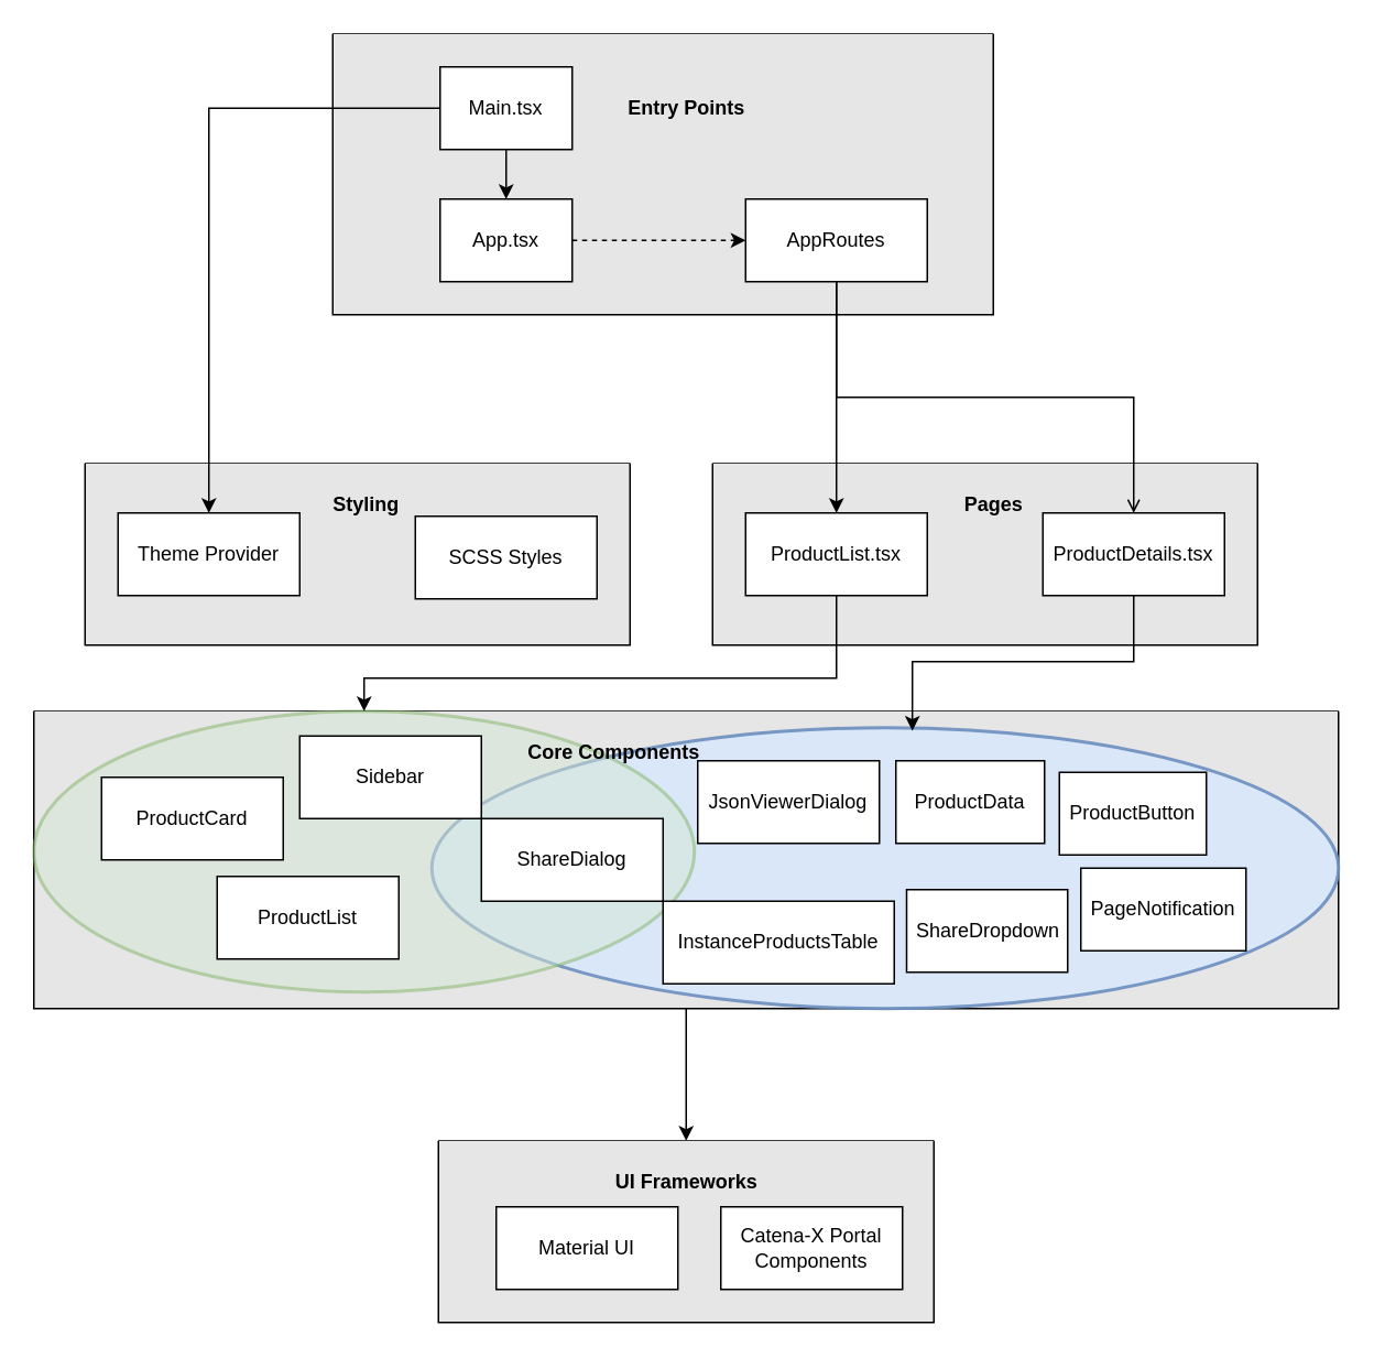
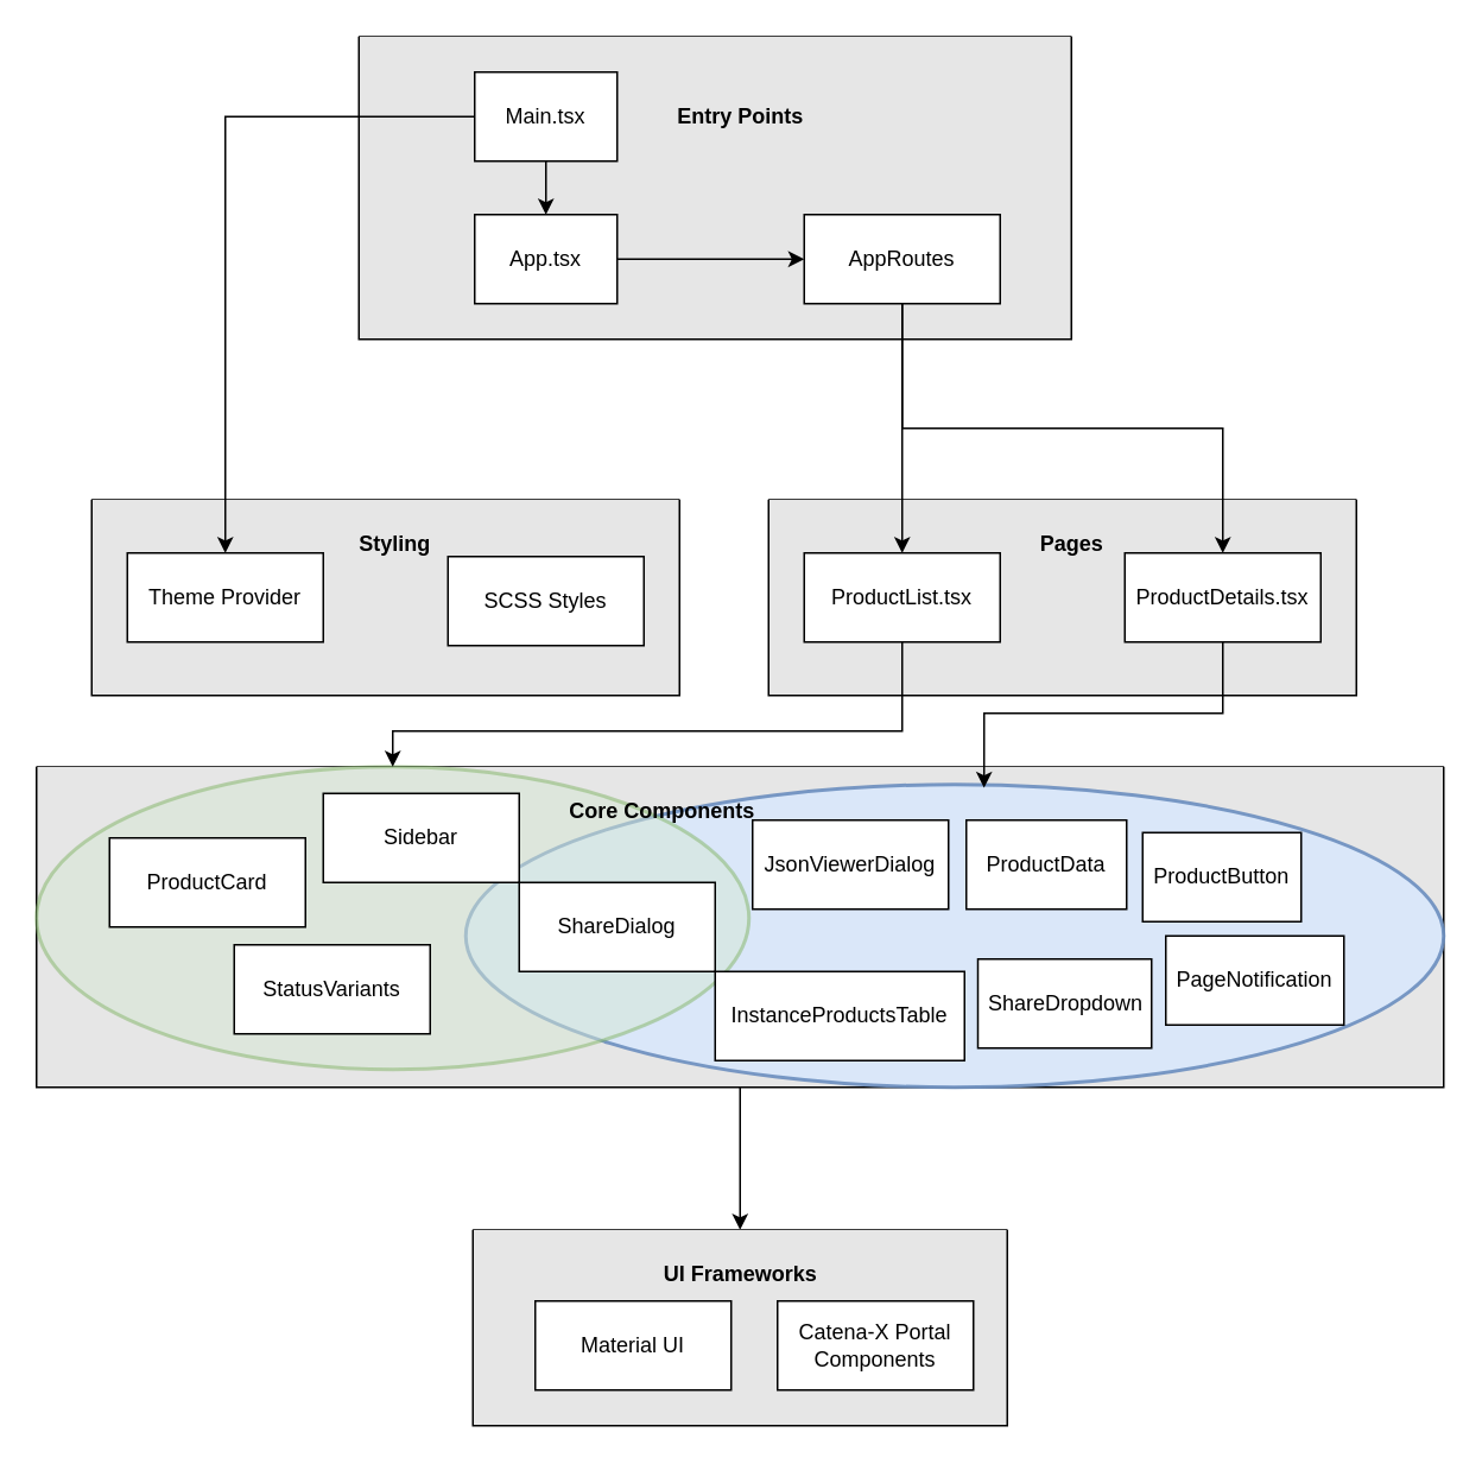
- <mxCell id="26" style="edgeStyle=orthogonalEdgeStyle;rounded=0;orthogonalLoop=1;jettySize=auto;html=1;entryX=0;entryY=0.5;entryDx=0;entryDy=0;dashed=1;" edge="1" parent="25" source="27" target="28"><mxGeometry relative="1" as="geometry" /></mxCell>
+ <mxCell id="26" style="edgeStyle=orthogonalEdgeStyle;rounded=0;orthogonalLoop=1;jettySize=auto;html=1;entryX=0;entryY=0.5;entryDx=0;entryDy=0;" edge="1" parent="25" source="27" target="28"><mxGeometry relative="1" as="geometry" /></mxCell>
- <mxCell id="38" style="edgeStyle=orthogonalEdgeStyle;rounded=0;orthogonalLoop=1;jettySize=auto;html=1;entryX=0.5;entryY=0;entryDx=0;entryDy=0;exitX=0.5;exitY=1;exitDx=0;exitDy=0;endArrow=open;" edge="1" parent="1" source="28" target="23"><mxGeometry relative="1" as="geometry" /></mxCell>
+ <mxCell id="38" style="edgeStyle=orthogonalEdgeStyle;rounded=0;orthogonalLoop=1;jettySize=auto;html=1;entryX=0.5;entryY=0;entryDx=0;entryDy=0;exitX=0.5;exitY=1;exitDx=0;exitDy=0;" edge="1" parent="1" source="28" target="23"><mxGeometry relative="1" as="geometry" /></mxCell>
- <mxCell id="15" value="ProductList" style="html=1;whiteSpace=wrap;" vertex="1" parent="3"><mxGeometry x="111" y="100" width="110" height="50" as="geometry" /></mxCell>
+ <mxCell id="15" value="StatusVariants" style="html=1;whiteSpace=wrap;" vertex="1" parent="3"><mxGeometry x="111" y="100" width="110" height="50" as="geometry" /></mxCell>
